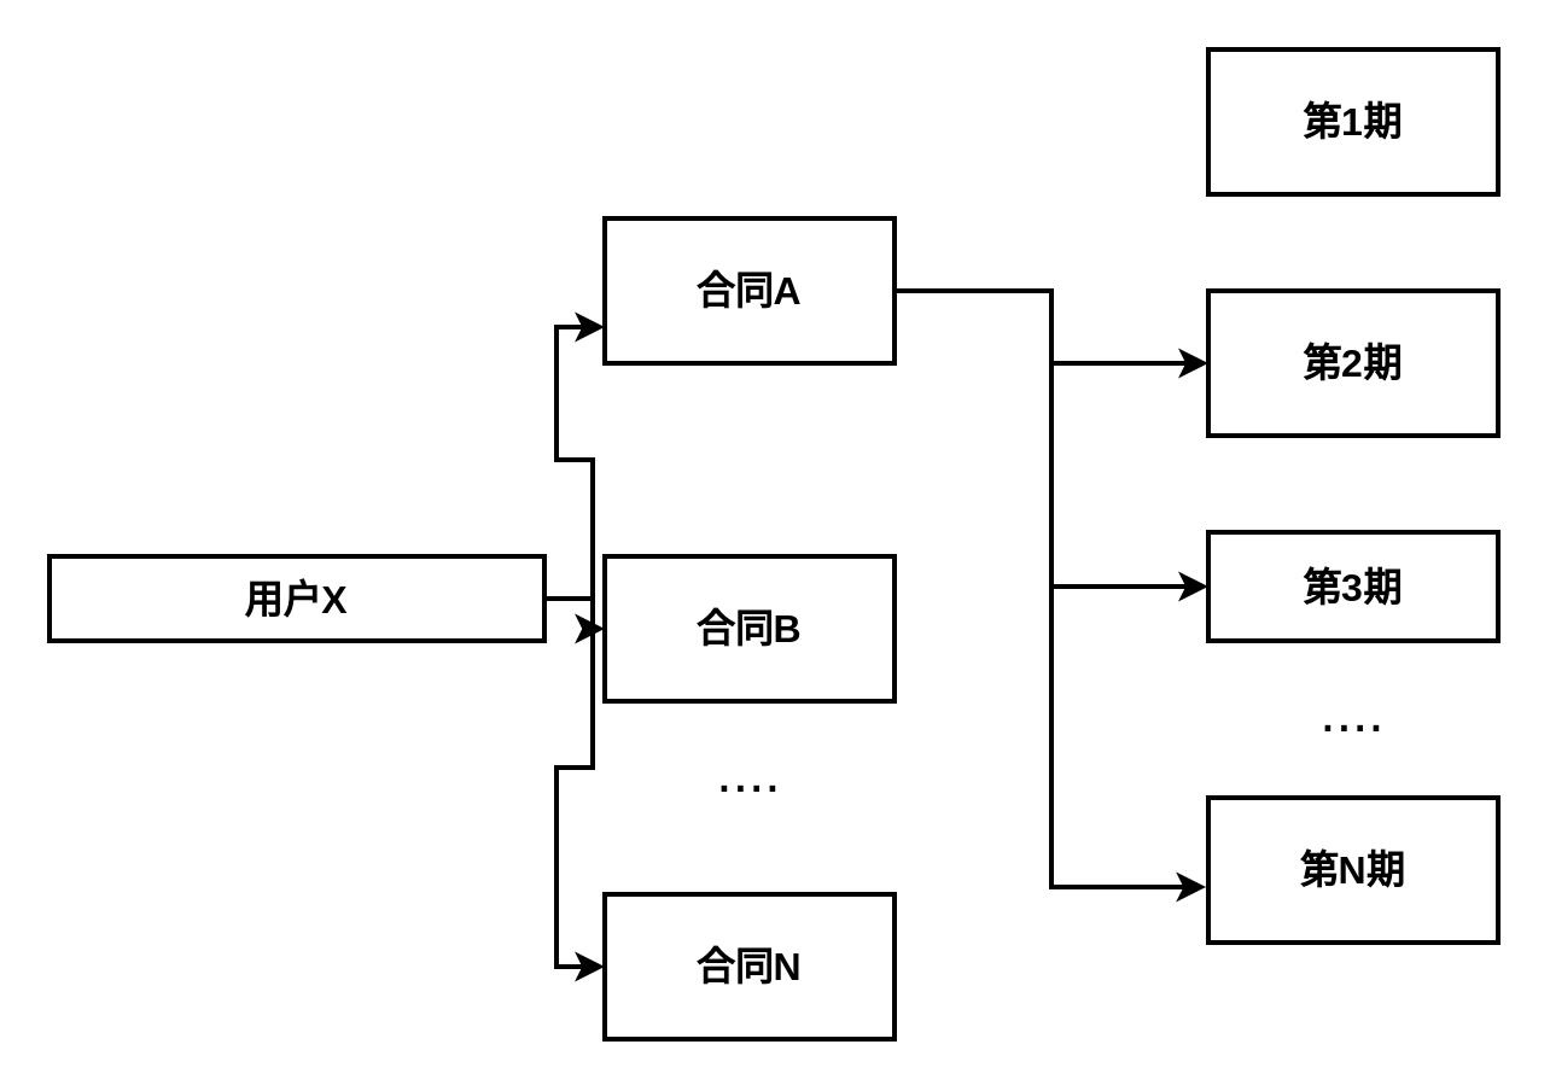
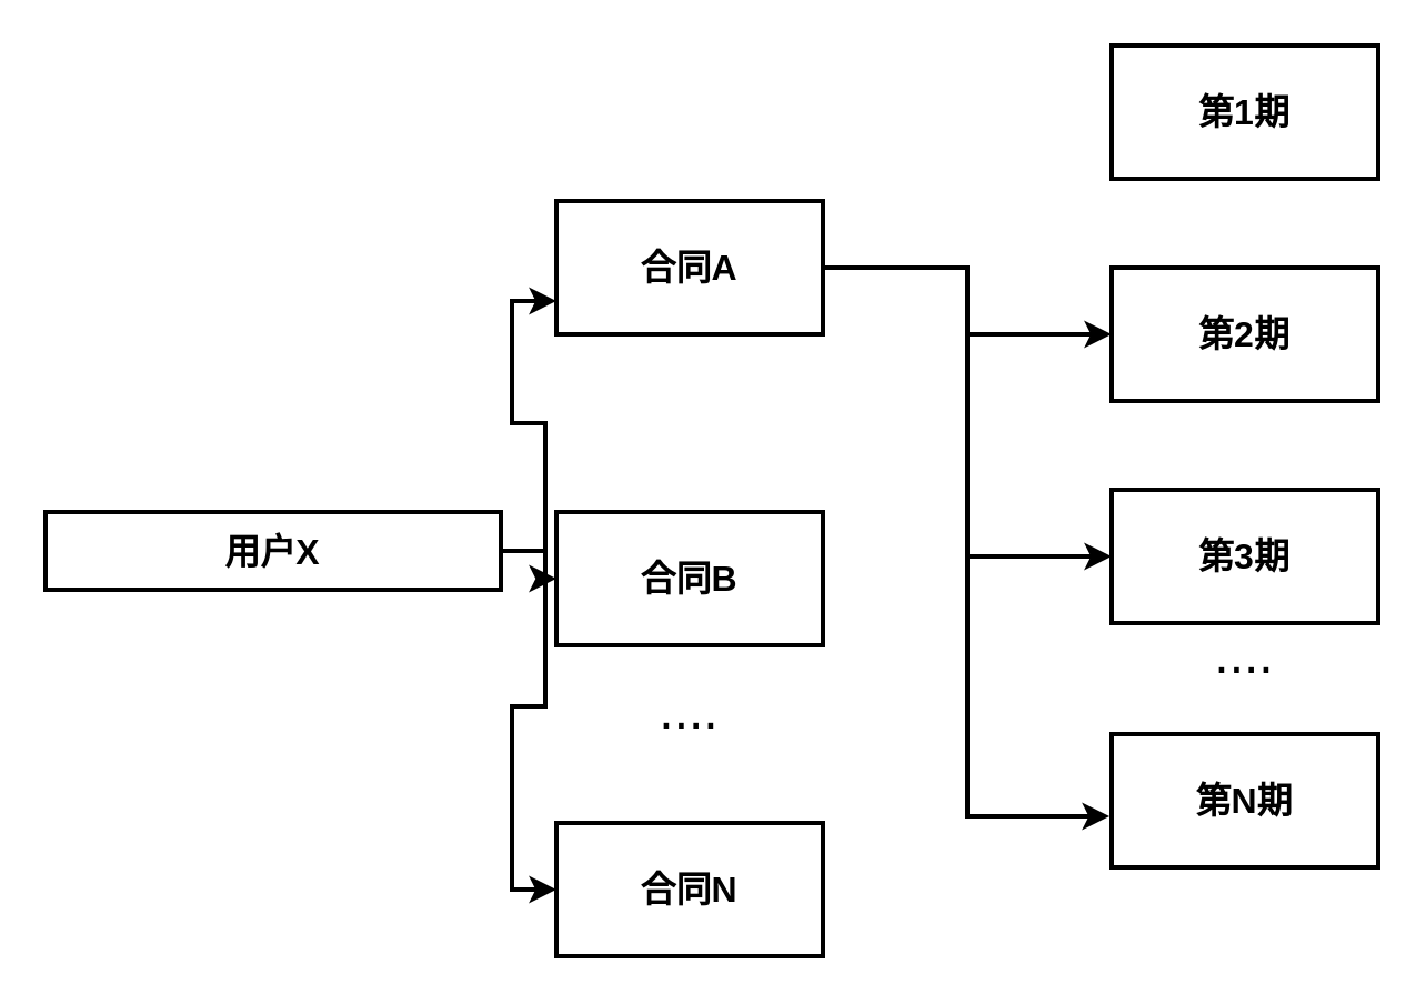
- <mxCell id="13" value="第3期" style="rounded=0;whiteSpace=wrap;html=1;fontSize=16;fontStyle=1;strokeWidth=2;" vertex="1" parent="1"><mxGeometry x="500" y="220" width="120" height="45" as="geometry" /></mxCell>
+ <mxCell id="13" value="第3期" style="rounded=0;whiteSpace=wrap;html=1;fontSize=16;fontStyle=1;strokeWidth=2;" vertex="1" parent="1"><mxGeometry x="500" y="220" width="120" height="60" as="geometry" /></mxCell>
